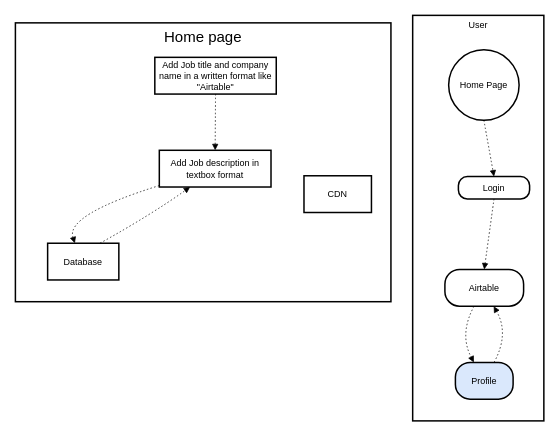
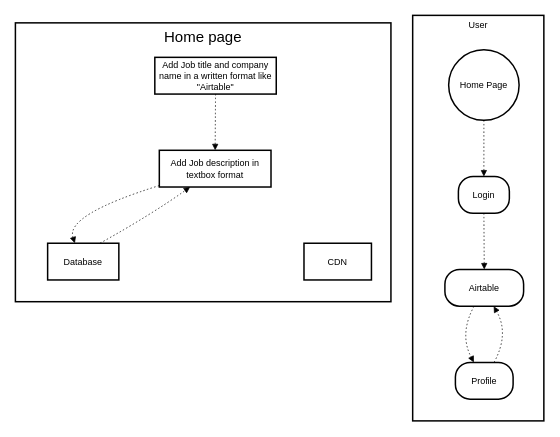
- <mxCell id="12" value="Login" style="rounded=1;arcSize=40;strokeWidth=2" parent="10" vertex="1"><mxGeometry x="61" y="215" width="95" height="30" as="geometry" /></mxCell>
+ <mxCell id="12" value="Login" style="rounded=1;arcSize=40;strokeWidth=2" parent="10" vertex="1"><mxGeometry x="61" y="215" width="68" height="49" as="geometry" /></mxCell>
- <mxCell id="6" value="CDN" style="whiteSpace=wrap;strokeWidth=2;" parent="2" vertex="1"><mxGeometry x="385" y="204" width="90" height="49" as="geometry" /></mxCell>
+ <mxCell id="6" value="CDN" style="whiteSpace=wrap;strokeWidth=2;" parent="2" vertex="1"><mxGeometry x="385" y="294" width="90" height="49" as="geometry" /></mxCell>
- <mxCell id="14" value="Profile" style="rounded=1;arcSize=40;strokeWidth=2;fillColor=#dae8fc;" parent="10" vertex="1"><mxGeometry x="57" y="463" width="77" height="49" as="geometry" /></mxCell>
+ <mxCell id="14" value="Profile" style="rounded=1;arcSize=40;strokeWidth=2" parent="10" vertex="1"><mxGeometry x="57" y="463" width="77" height="49" as="geometry" /></mxCell>
